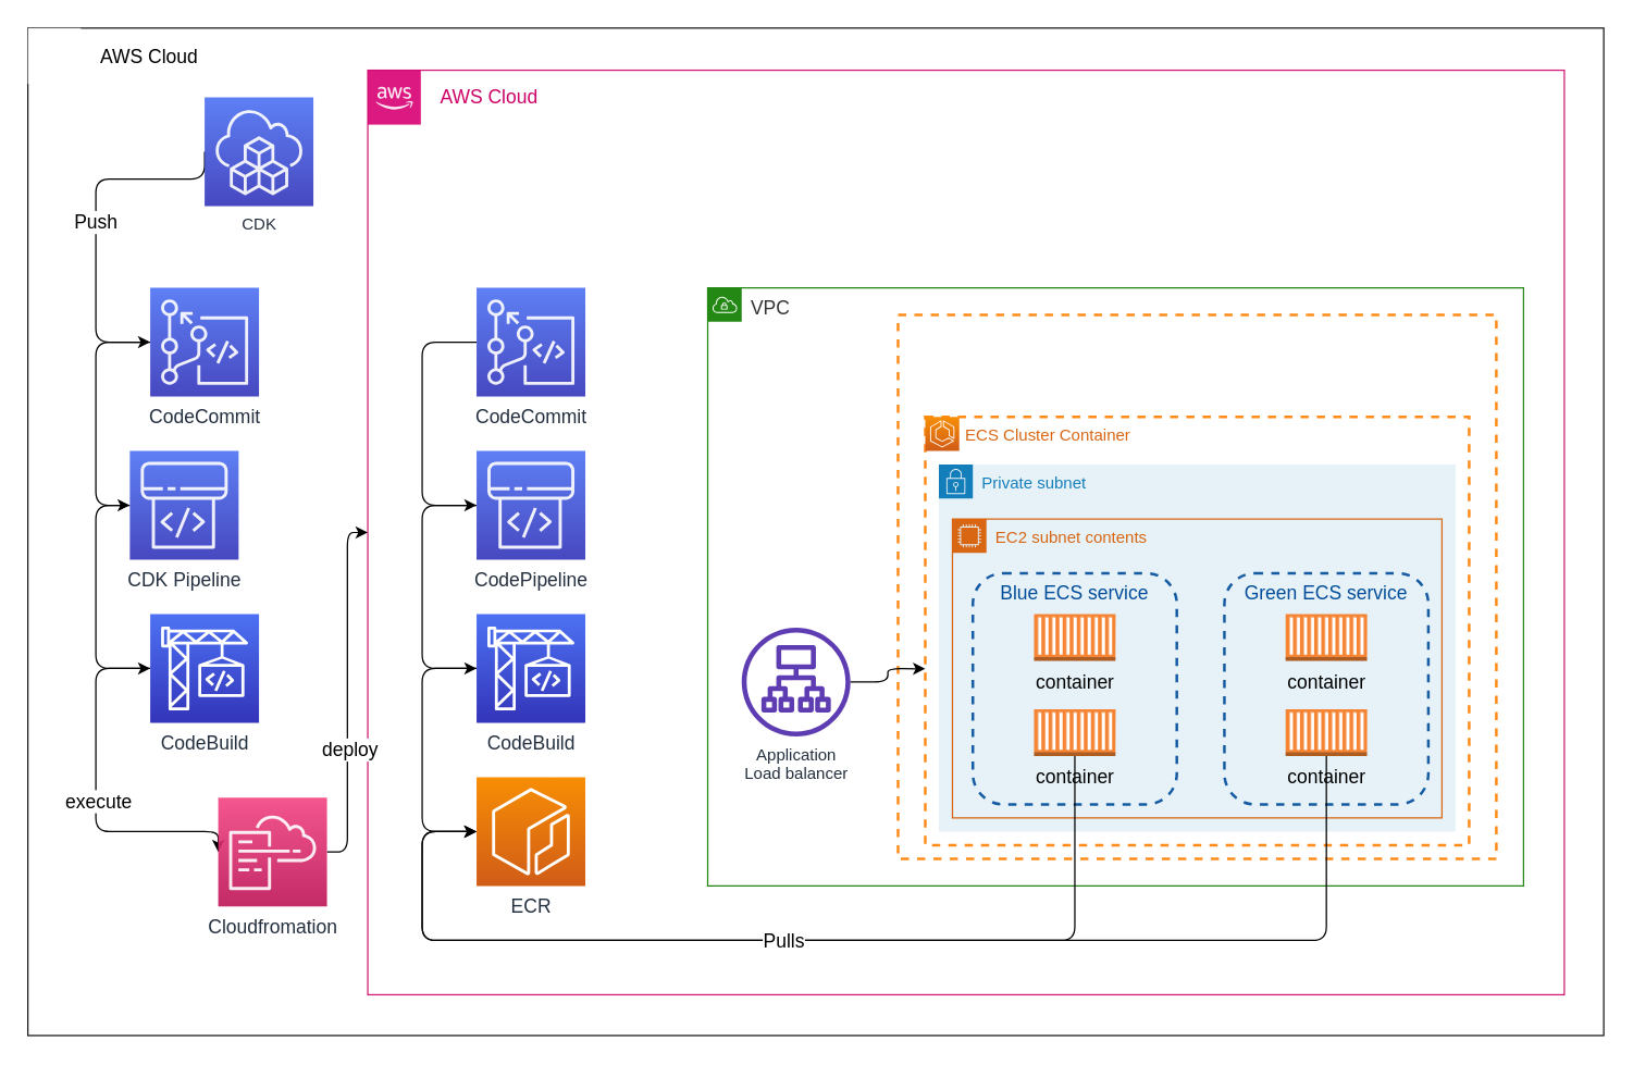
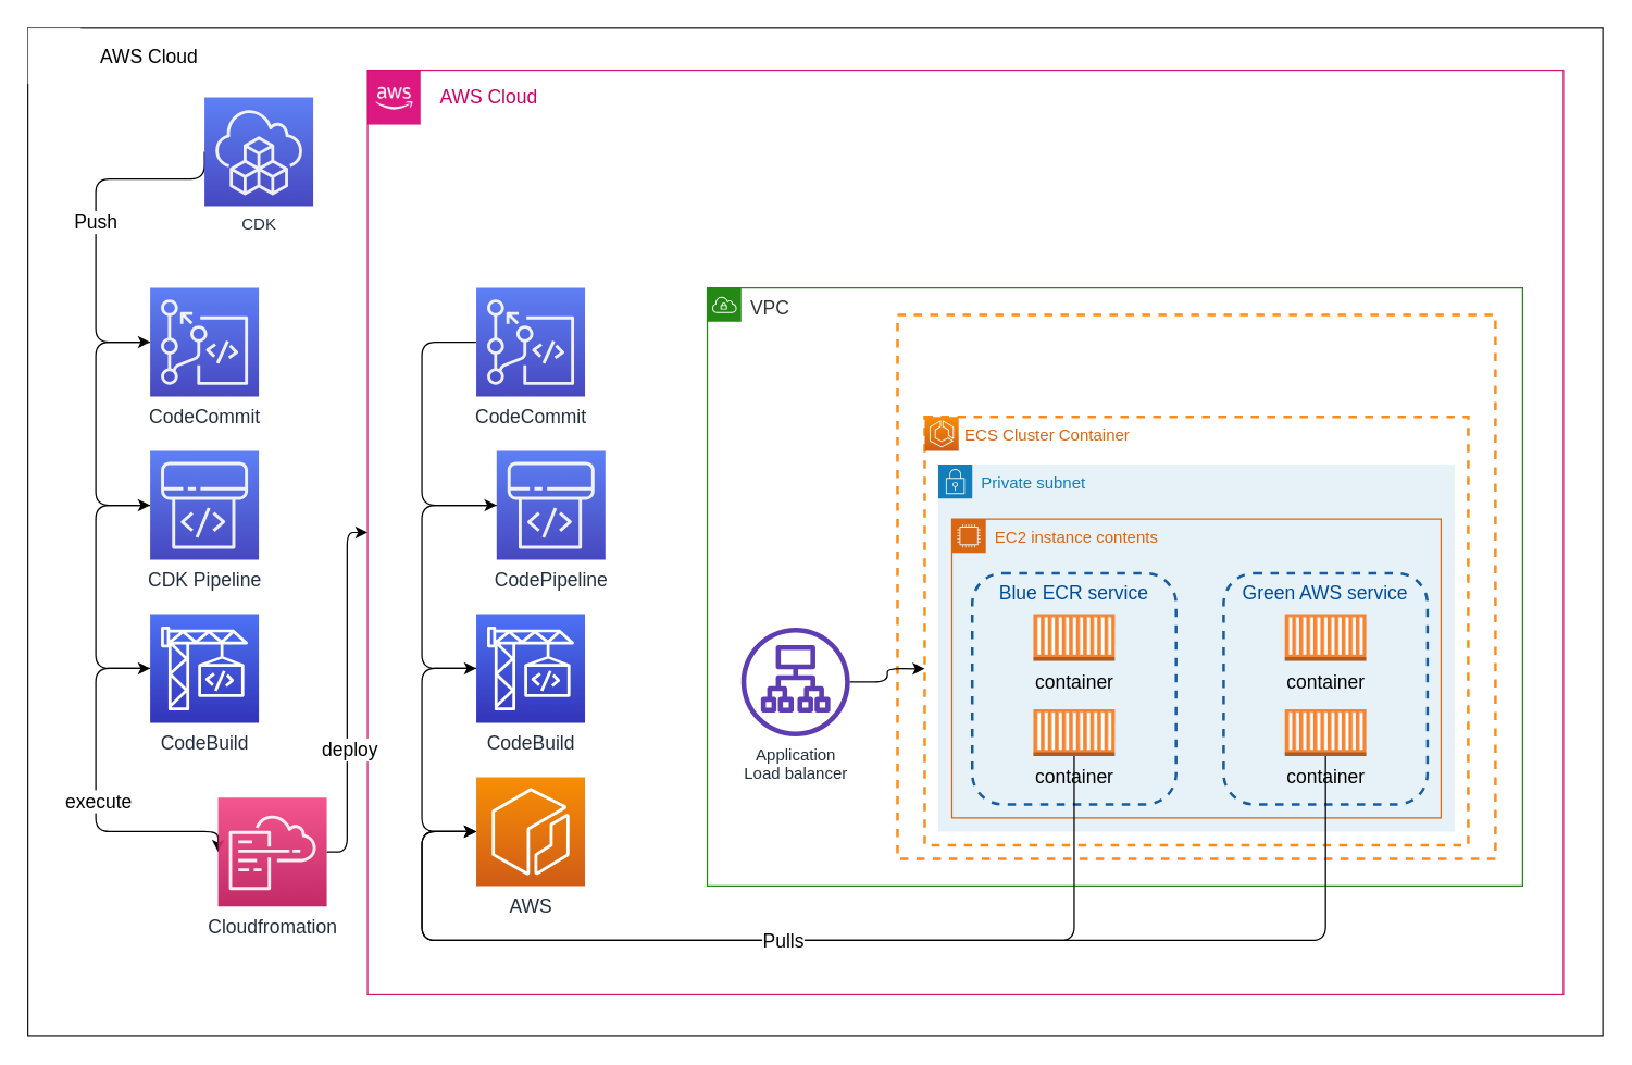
- <mxCell id="36" value="CDK Pipeline" style="sketch=0;points=[[0,0,0],[0.25,0,0],[0.5,0,0],[0.75,0,0],[1,0,0],[0,1,0],[0.25,1,0],[0.5,1,0],[0.75,1,0],[1,1,0],[0,0.25,0],[0,0.5,0],[0,0.75,0],[1,0.25,0],[1,0.5,0],[1,0.75,0]];outlineConnect=0;fontColor=#232F3E;gradientColor=#4D72F3;gradientDirection=north;fillColor=#3334B9;strokeColor=#ffffff;dashed=0;verticalLabelPosition=bottom;verticalAlign=top;align=center;html=1;fontSize=14;fontStyle=0;aspect=fixed;shape=mxgraph.aws4.resourceIcon;resIcon=mxgraph.aws4.codepipeline;rounded=1;shadow=0;glass=0;fillStyle=auto;strokeWidth=1;opacity=90;" vertex="1" parent="1"><mxGeometry x="95" y="331" width="80" height="80" as="geometry" /></mxCell>
+ <mxCell id="36" value="CDK Pipeline" style="sketch=0;points=[[0,0,0],[0.25,0,0],[0.5,0,0],[0.75,0,0],[1,0,0],[0,1,0],[0.25,1,0],[0.5,1,0],[0.75,1,0],[1,1,0],[0,0.25,0],[0,0.5,0],[0,0.75,0],[1,0.25,0],[1,0.5,0],[1,0.75,0]];outlineConnect=0;fontColor=#232F3E;gradientColor=#4D72F3;gradientDirection=north;fillColor=#3334B9;strokeColor=#ffffff;dashed=0;verticalLabelPosition=bottom;verticalAlign=top;align=center;html=1;fontSize=14;fontStyle=0;aspect=fixed;shape=mxgraph.aws4.resourceIcon;resIcon=mxgraph.aws4.codepipeline;rounded=1;shadow=0;glass=0;fillStyle=auto;strokeWidth=1;opacity=90;" vertex="1" parent="1"><mxGeometry x="110" y="331" width="80" height="80" as="geometry" /></mxCell>
- <mxCell id="27" value="CodePipeline" style="sketch=0;points=[[0,0,0],[0.25,0,0],[0.5,0,0],[0.75,0,0],[1,0,0],[0,1,0],[0.25,1,0],[0.5,1,0],[0.75,1,0],[1,1,0],[0,0.25,0],[0,0.5,0],[0,0.75,0],[1,0.25,0],[1,0.5,0],[1,0.75,0]];outlineConnect=0;fontColor=#232F3E;gradientColor=#4D72F3;gradientDirection=north;fillColor=#3334B9;strokeColor=#ffffff;dashed=0;verticalLabelPosition=bottom;verticalAlign=top;align=center;html=1;fontSize=14;fontStyle=0;aspect=fixed;shape=mxgraph.aws4.resourceIcon;resIcon=mxgraph.aws4.codepipeline;rounded=1;shadow=0;glass=0;fillStyle=auto;strokeWidth=1;opacity=90;" vertex="1" parent="1"><mxGeometry x="350" y="331" width="80" height="80" as="geometry" /></mxCell>
+ <mxCell id="27" value="CodePipeline" style="sketch=0;points=[[0,0,0],[0.25,0,0],[0.5,0,0],[0.75,0,0],[1,0,0],[0,1,0],[0.25,1,0],[0.5,1,0],[0.75,1,0],[1,1,0],[0,0.25,0],[0,0.5,0],[0,0.75,0],[1,0.25,0],[1,0.5,0],[1,0.75,0]];outlineConnect=0;fontColor=#232F3E;gradientColor=#4D72F3;gradientDirection=north;fillColor=#3334B9;strokeColor=#ffffff;dashed=0;verticalLabelPosition=bottom;verticalAlign=top;align=center;html=1;fontSize=14;fontStyle=0;aspect=fixed;shape=mxgraph.aws4.resourceIcon;resIcon=mxgraph.aws4.codepipeline;rounded=1;shadow=0;glass=0;fillStyle=auto;strokeWidth=1;opacity=90;" vertex="1" parent="1"><mxGeometry x="365" y="331" width="80" height="80" as="geometry" /></mxCell>
- <mxCell id="14" value="EC2 subnet contents" style="points=[[0,0],[0.25,0],[0.5,0],[0.75,0],[1,0],[1,0.25],[1,0.5],[1,0.75],[1,1],[0.75,1],[0.5,1],[0.25,1],[0,1],[0,0.75],[0,0.5],[0,0.25]];outlineConnect=0;gradientColor=none;html=1;whiteSpace=wrap;fontSize=12;fontStyle=0;container=1;pointerEvents=0;collapsible=0;recursiveResize=0;shape=mxgraph.aws4.group;grIcon=mxgraph.aws4.group_ec2_instance_contents;strokeColor=#D86613;fillColor=none;verticalAlign=top;align=left;spacingLeft=30;fontColor=#D86613;dashed=0;" vertex="1" parent="1"><mxGeometry x="700" y="381" width="360" height="220" as="geometry" /></mxCell>
+ <mxCell id="14" value="EC2 instance contents" style="points=[[0,0],[0.25,0],[0.5,0],[0.75,0],[1,0],[1,0.25],[1,0.5],[1,0.75],[1,1],[0.75,1],[0.5,1],[0.25,1],[0,1],[0,0.75],[0,0.5],[0,0.25]];outlineConnect=0;gradientColor=none;html=1;whiteSpace=wrap;fontSize=12;fontStyle=0;container=1;pointerEvents=0;collapsible=0;recursiveResize=0;shape=mxgraph.aws4.group;grIcon=mxgraph.aws4.group_ec2_instance_contents;strokeColor=#D86613;fillColor=none;verticalAlign=top;align=left;spacingLeft=30;fontColor=#D86613;dashed=0;" vertex="1" parent="1"><mxGeometry x="700" y="381" width="360" height="220" as="geometry" /></mxCell>
- <mxCell id="8" value="&lt;font color=&quot;#004c99&quot;&gt;Blue ECS service&lt;/font&gt;" style="rounded=1;whiteSpace=wrap;html=1;strokeColor=#004C99;fontSize=14;fontColor=#000000;fillColor=none;dashed=1;strokeWidth=2;glass=0;opacity=90;shadow=0;verticalAlign=top;" vertex="1" parent="1"><mxGeometry x="715" y="421" width="150" height="170" as="geometry" /></mxCell>
+ <mxCell id="8" value="&lt;font color=&quot;#004c99&quot;&gt;Blue ECR service&lt;/font&gt;" style="rounded=1;whiteSpace=wrap;html=1;strokeColor=#004C99;fontSize=14;fontColor=#000000;fillColor=none;dashed=1;strokeWidth=2;glass=0;opacity=90;shadow=0;verticalAlign=top;" vertex="1" parent="1"><mxGeometry x="715" y="421" width="150" height="170" as="geometry" /></mxCell>
- <mxCell id="7" value="&lt;font color=&quot;#004c99&quot;&gt;Green ECS service&lt;/font&gt;" style="rounded=1;whiteSpace=wrap;html=1;strokeColor=#004C99;fontSize=14;fontColor=#000000;fillColor=none;dashed=1;strokeWidth=2;glass=0;opacity=90;shadow=0;verticalAlign=top;" vertex="1" parent="1"><mxGeometry x="900" y="421" width="150" height="170" as="geometry" /></mxCell>
+ <mxCell id="7" value="&lt;font color=&quot;#004c99&quot;&gt;Green AWS service&lt;/font&gt;" style="rounded=1;whiteSpace=wrap;html=1;strokeColor=#004C99;fontSize=14;fontColor=#000000;fillColor=none;dashed=1;strokeWidth=2;glass=0;opacity=90;shadow=0;verticalAlign=top;" vertex="1" parent="1"><mxGeometry x="900" y="421" width="150" height="170" as="geometry" /></mxCell>
- <mxCell id="9" value="ECR" style="sketch=0;points=[[0,0,0],[0.25,0,0],[0.5,0,0],[0.75,0,0],[1,0,0],[0,1,0],[0.25,1,0],[0.5,1,0],[0.75,1,0],[1,1,0],[0,0.25,0],[0,0.5,0],[0,0.75,0],[1,0.25,0],[1,0.5,0],[1,0.75,0]];outlineConnect=0;fontColor=#232F3E;gradientColor=#F78E04;gradientDirection=north;fillColor=#D05C17;strokeColor=#ffffff;dashed=0;verticalLabelPosition=bottom;verticalAlign=top;align=center;html=1;fontSize=14;fontStyle=0;aspect=fixed;shape=mxgraph.aws4.resourceIcon;resIcon=mxgraph.aws4.ecr;" vertex="1" parent="1"><mxGeometry x="350" y="571" width="80" height="80" as="geometry" /></mxCell>
+ <mxCell id="9" value="AWS" style="sketch=0;points=[[0,0,0],[0.25,0,0],[0.5,0,0],[0.75,0,0],[1,0,0],[0,1,0],[0.25,1,0],[0.5,1,0],[0.75,1,0],[1,1,0],[0,0.25,0],[0,0.5,0],[0,0.75,0],[1,0.25,0],[1,0.5,0],[1,0.75,0]];outlineConnect=0;fontColor=#232F3E;gradientColor=#F78E04;gradientDirection=north;fillColor=#D05C17;strokeColor=#ffffff;dashed=0;verticalLabelPosition=bottom;verticalAlign=top;align=center;html=1;fontSize=14;fontStyle=0;aspect=fixed;shape=mxgraph.aws4.resourceIcon;resIcon=mxgraph.aws4.ecr;" vertex="1" parent="1"><mxGeometry x="350" y="571" width="80" height="80" as="geometry" /></mxCell>
